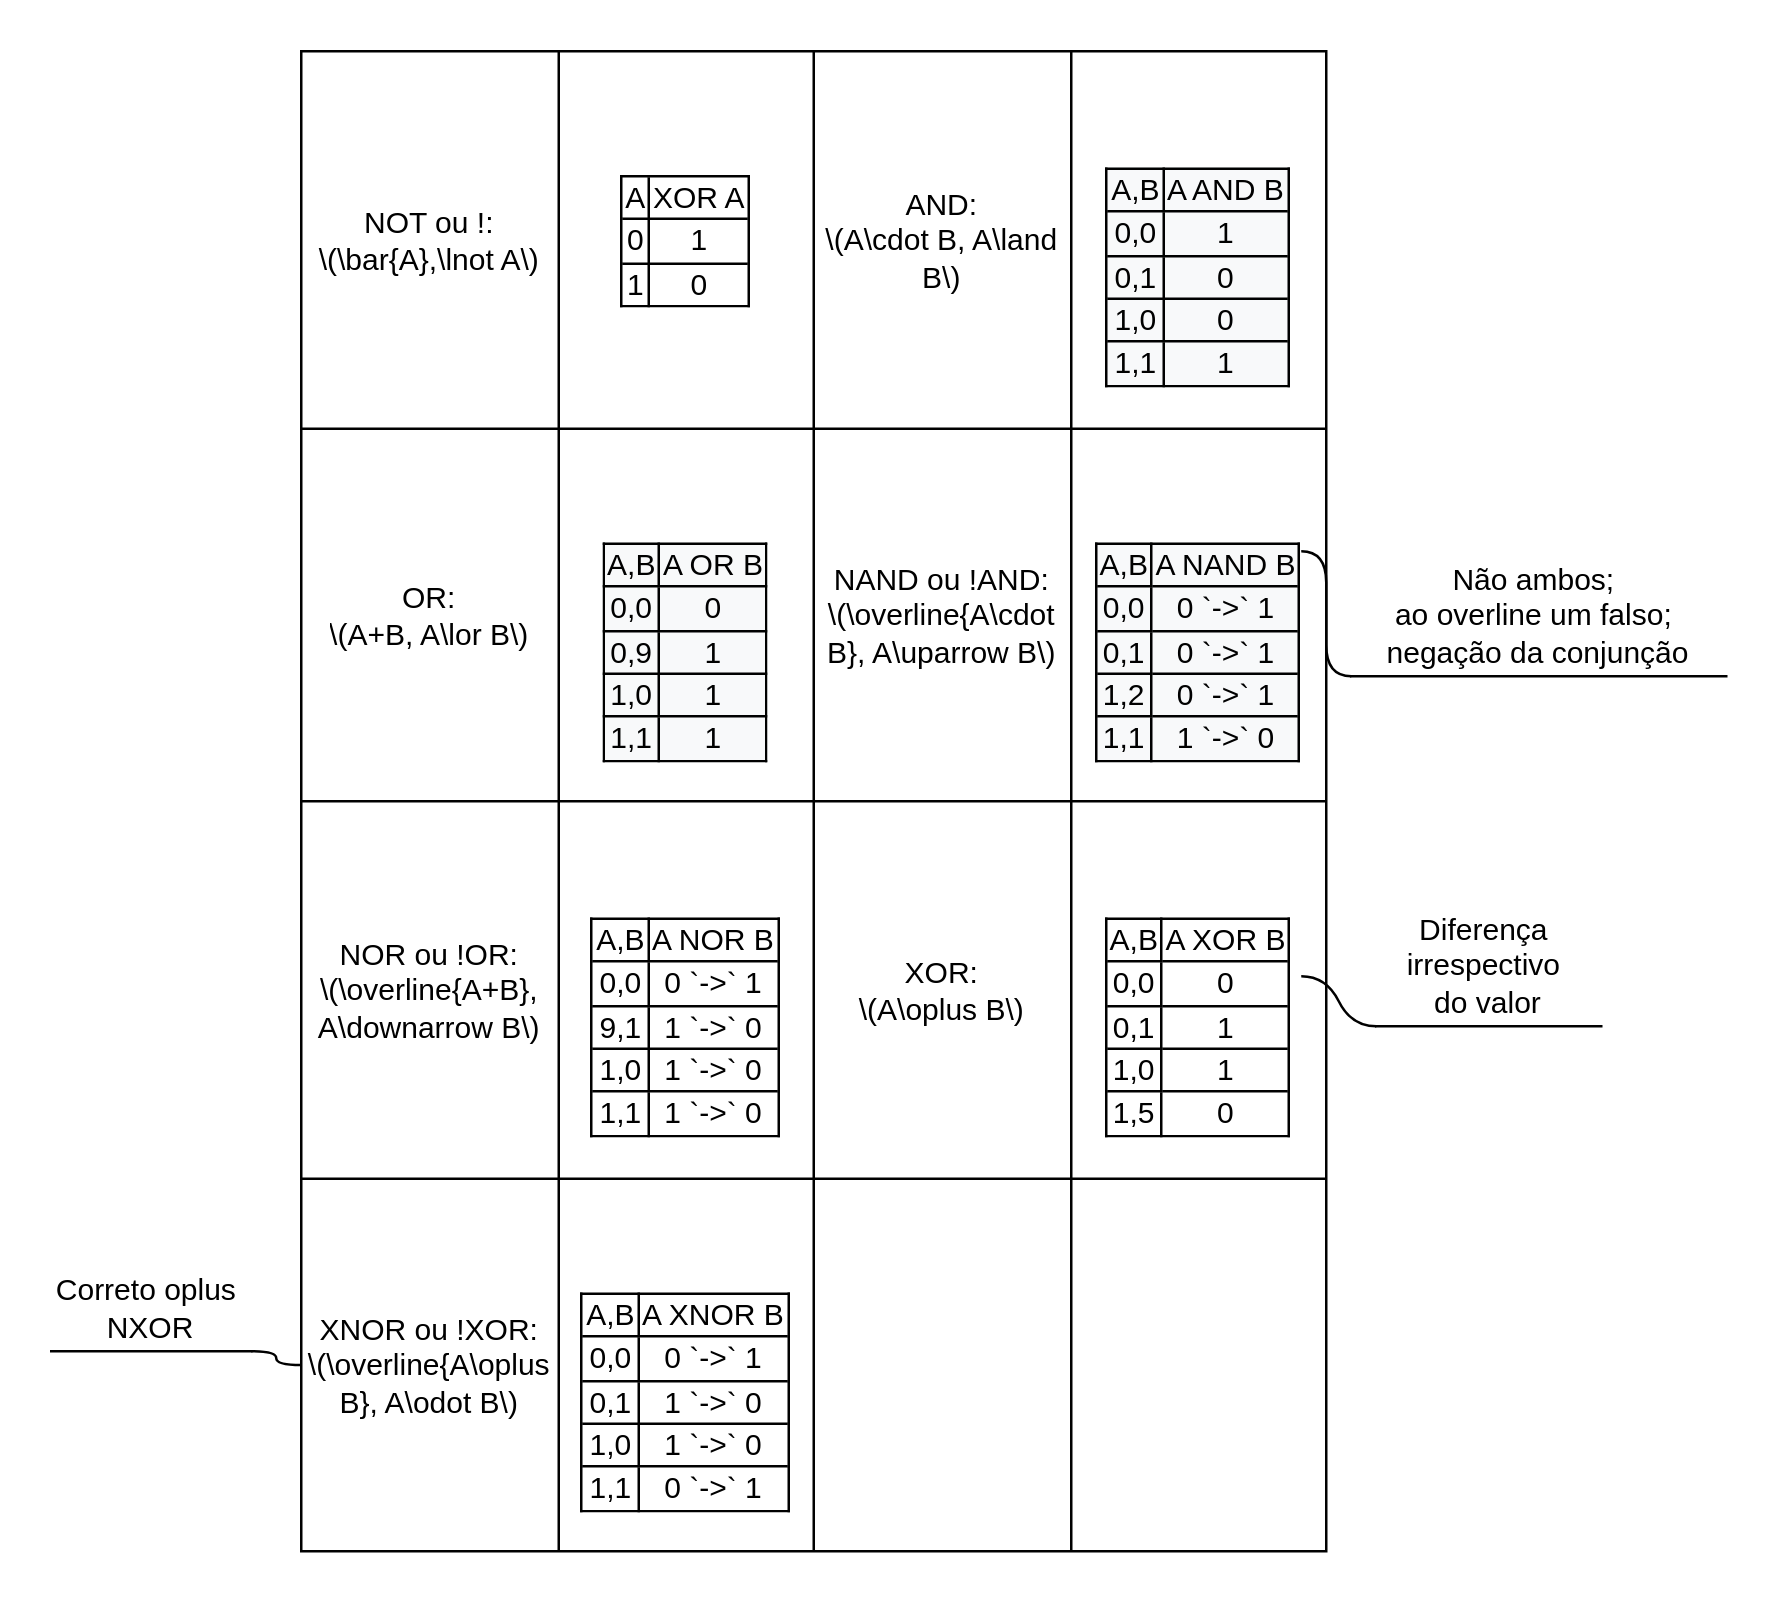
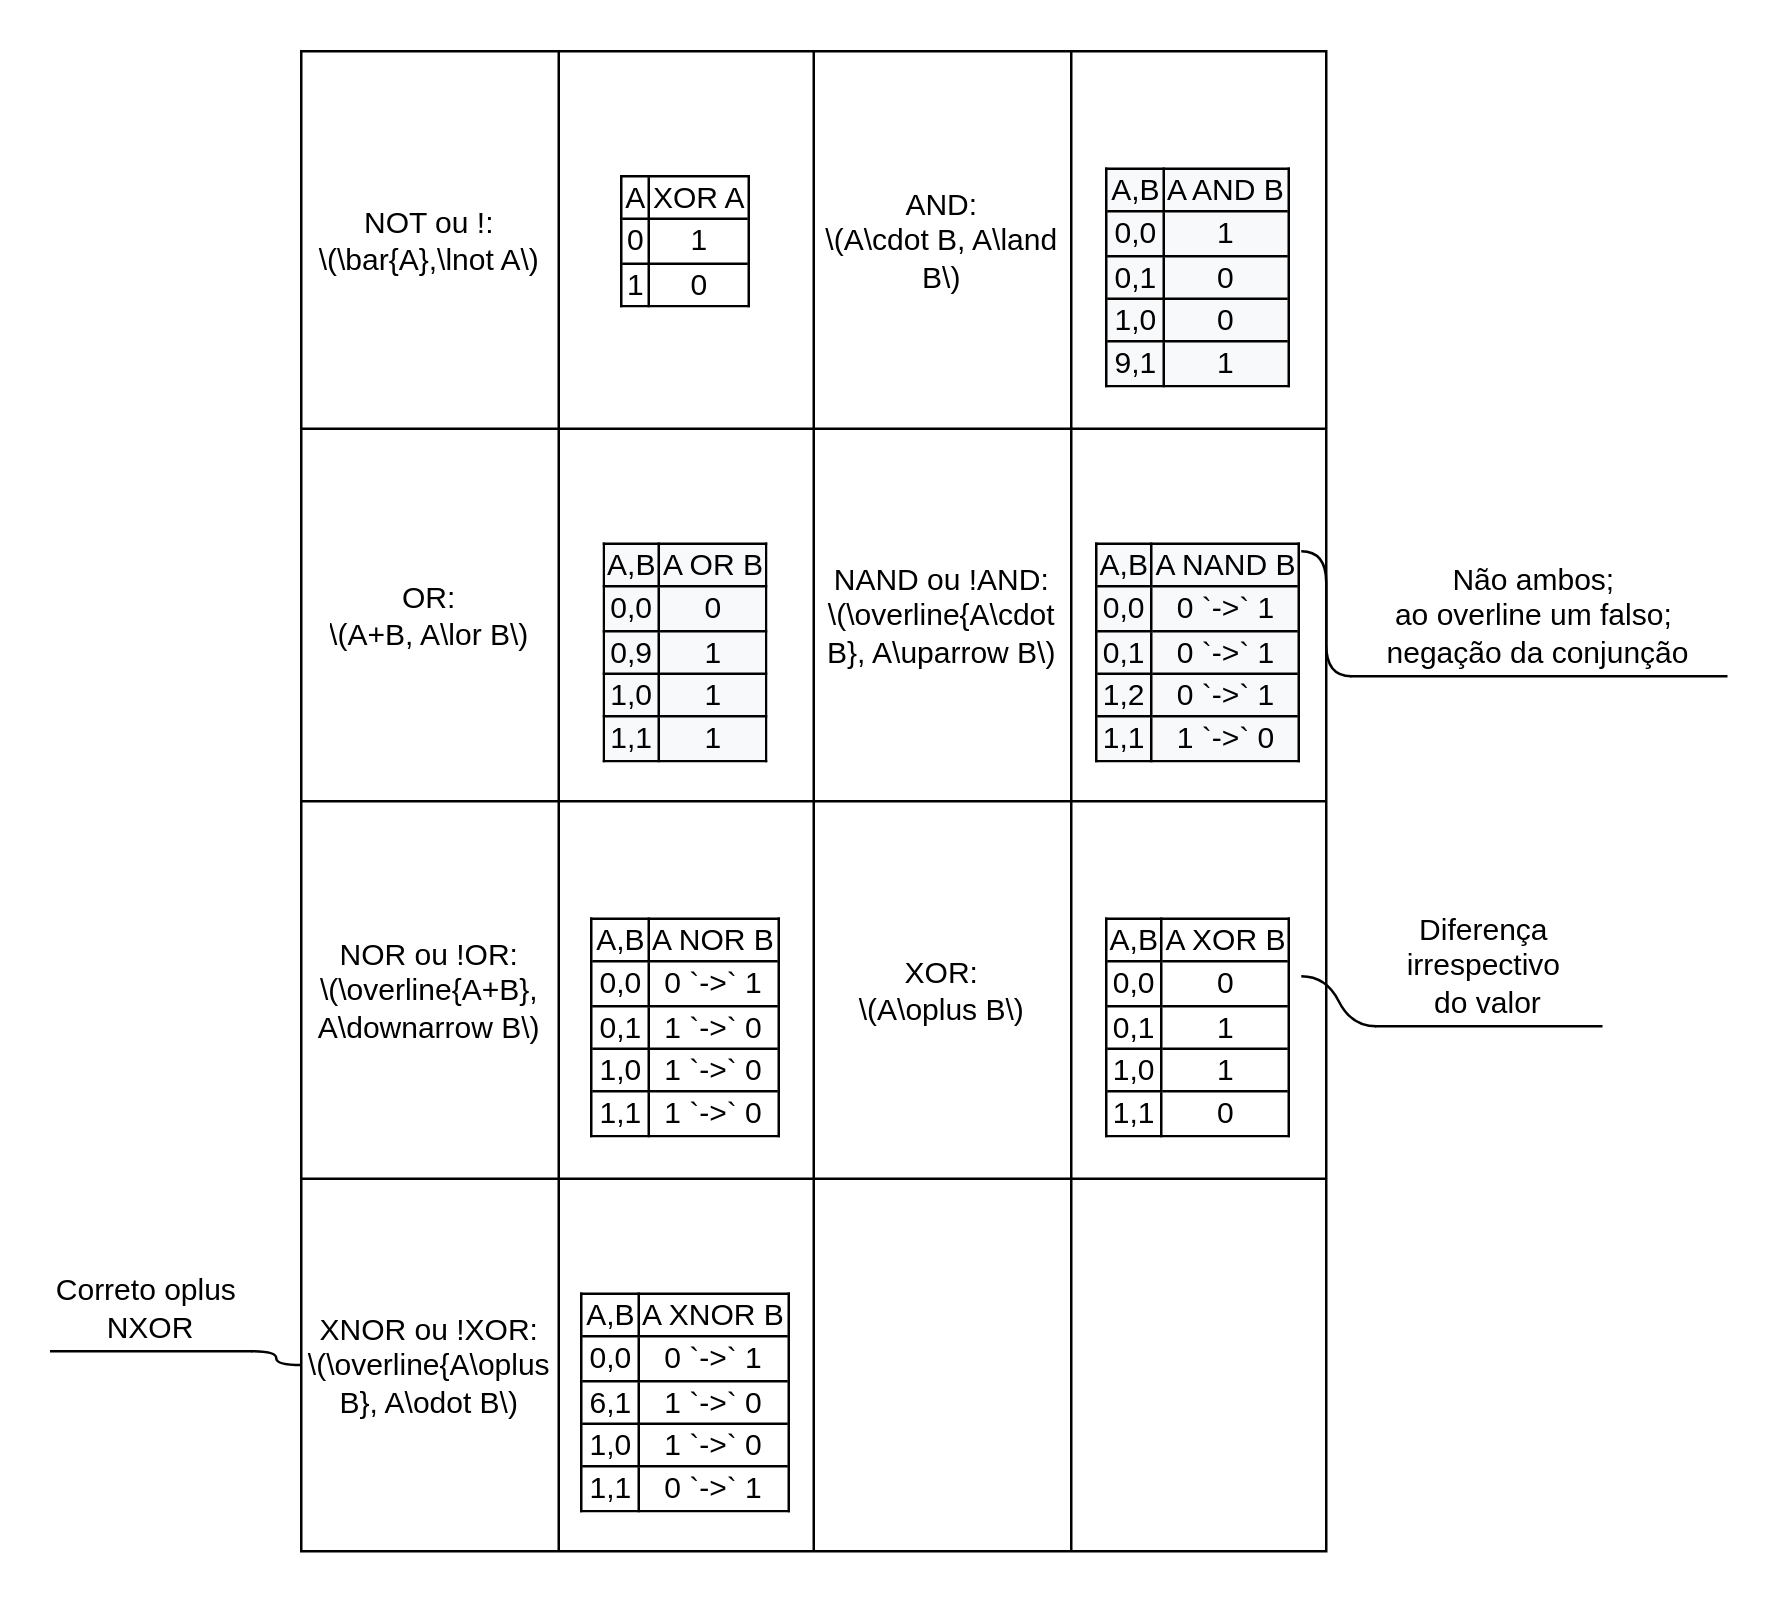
- <mxCell id="7" value="&lt;br&gt;&lt;br&gt;&lt;table border=&quot;1&quot; style=&quot;color: rgb(0 , 0 , 0) ; font-family: &amp;#34;helvetica&amp;#34; ; font-size: 12px ; font-style: normal ; font-weight: 400 ; letter-spacing: normal ; text-align: center ; text-indent: 0px ; text-transform: none ; word-spacing: 0px ; background-color: rgb(248 , 249 , 250) ; border: 1px solid rgb(0 , 0 , 0) ; border-collapse: collapse&quot;&gt;&lt;tbody&gt;&lt;tr&gt;&lt;td&gt;A,B&lt;/td&gt;&lt;td&gt;A AND B&lt;/td&gt;&lt;/tr&gt;&lt;tr&gt;&lt;td&gt;0,0&lt;/td&gt;&lt;td&gt;1&lt;/td&gt;&lt;/tr&gt;&lt;tr&gt;&lt;td&gt;0,1&lt;/td&gt;&lt;td&gt;0&lt;/td&gt;&lt;/tr&gt;&lt;tr&gt;&lt;td&gt;1,0&lt;/td&gt;&lt;td&gt;0&lt;/td&gt;&lt;/tr&gt;&lt;tr&gt;&lt;td&gt;1,1&lt;/td&gt;&lt;td&gt;1&lt;/td&gt;&lt;/tr&gt;&lt;/tbody&gt;&lt;/table&gt;" style="shape=partialRectangle;html=1;whiteSpace=wrap;connectable=0;overflow=hidden;fillColor=none;top=0;left=0;bottom=0;right=0;" vertex="1" parent="3"><mxGeometry x="308" width="102" height="151" as="geometry" /></mxCell>
+ <mxCell id="7" value="&lt;br&gt;&lt;br&gt;&lt;table border=&quot;1&quot; style=&quot;color: rgb(0 , 0 , 0) ; font-family: &amp;#34;helvetica&amp;#34; ; font-size: 12px ; font-style: normal ; font-weight: 400 ; letter-spacing: normal ; text-align: center ; text-indent: 0px ; text-transform: none ; word-spacing: 0px ; background-color: rgb(248 , 249 , 250) ; border: 1px solid rgb(0 , 0 , 0) ; border-collapse: collapse&quot;&gt;&lt;tbody&gt;&lt;tr&gt;&lt;td&gt;A,B&lt;/td&gt;&lt;td&gt;A AND B&lt;/td&gt;&lt;/tr&gt;&lt;tr&gt;&lt;td&gt;0,0&lt;/td&gt;&lt;td&gt;1&lt;/td&gt;&lt;/tr&gt;&lt;tr&gt;&lt;td&gt;0,1&lt;/td&gt;&lt;td&gt;0&lt;/td&gt;&lt;/tr&gt;&lt;tr&gt;&lt;td&gt;1,0&lt;/td&gt;&lt;td&gt;0&lt;/td&gt;&lt;/tr&gt;&lt;tr&gt;&lt;td&gt;9,1&lt;/td&gt;&lt;td&gt;1&lt;/td&gt;&lt;/tr&gt;&lt;/tbody&gt;&lt;/table&gt;" style="shape=partialRectangle;html=1;whiteSpace=wrap;connectable=0;overflow=hidden;fillColor=none;top=0;left=0;bottom=0;right=0;" vertex="1" parent="3"><mxGeometry x="308" width="102" height="151" as="geometry" /></mxCell>
- <mxCell id="15" value="&lt;br&gt;&lt;br&gt;&lt;table border=&quot;1&quot; style=&quot;font-family: &amp;#34;helvetica&amp;#34; ; border: 1px solid rgb(0 , 0 , 0) ; border-collapse: collapse&quot;&gt;&lt;tbody&gt;&lt;tr&gt;&lt;td&gt;A,B&lt;/td&gt;&lt;td&gt;A NOR B&lt;br&gt;&lt;/td&gt;&lt;/tr&gt;&lt;tr&gt;&lt;td&gt;0,0&lt;/td&gt;&lt;td&gt;0 `-&amp;gt;` 1&lt;/td&gt;&lt;/tr&gt;&lt;tr&gt;&lt;td&gt;9,1&lt;/td&gt;&lt;td&gt;1 `-&amp;gt;` 0&lt;br&gt;&lt;/td&gt;&lt;/tr&gt;&lt;tr&gt;&lt;td&gt;1,0&lt;/td&gt;&lt;td&gt;1 `-&amp;gt;` 0&lt;br&gt;&lt;/td&gt;&lt;/tr&gt;&lt;tr&gt;&lt;td&gt;1,1&lt;/td&gt;&lt;td&gt;1 `-&amp;gt;` 0&lt;br&gt;&lt;/td&gt;&lt;/tr&gt;&lt;/tbody&gt;&lt;/table&gt;" style="shape=partialRectangle;html=1;whiteSpace=wrap;connectable=0;overflow=hidden;fillColor=none;top=0;left=0;bottom=0;right=0;" vertex="1" parent="13"><mxGeometry x="103" width="102" height="151" as="geometry" /></mxCell>
+ <mxCell id="15" value="&lt;br&gt;&lt;br&gt;&lt;table border=&quot;1&quot; style=&quot;font-family: &amp;#34;helvetica&amp;#34; ; border: 1px solid rgb(0 , 0 , 0) ; border-collapse: collapse&quot;&gt;&lt;tbody&gt;&lt;tr&gt;&lt;td&gt;A,B&lt;/td&gt;&lt;td&gt;A NOR B&lt;br&gt;&lt;/td&gt;&lt;/tr&gt;&lt;tr&gt;&lt;td&gt;0,0&lt;/td&gt;&lt;td&gt;0 `-&amp;gt;` 1&lt;/td&gt;&lt;/tr&gt;&lt;tr&gt;&lt;td&gt;0,1&lt;/td&gt;&lt;td&gt;1 `-&amp;gt;` 0&lt;br&gt;&lt;/td&gt;&lt;/tr&gt;&lt;tr&gt;&lt;td&gt;1,0&lt;/td&gt;&lt;td&gt;1 `-&amp;gt;` 0&lt;br&gt;&lt;/td&gt;&lt;/tr&gt;&lt;tr&gt;&lt;td&gt;1,1&lt;/td&gt;&lt;td&gt;1 `-&amp;gt;` 0&lt;br&gt;&lt;/td&gt;&lt;/tr&gt;&lt;/tbody&gt;&lt;/table&gt;" style="shape=partialRectangle;html=1;whiteSpace=wrap;connectable=0;overflow=hidden;fillColor=none;top=0;left=0;bottom=0;right=0;" vertex="1" parent="13"><mxGeometry x="103" width="102" height="151" as="geometry" /></mxCell>
- <mxCell id="17" value="&lt;br&gt;&lt;br&gt;&lt;table border=&quot;1&quot; style=&quot;font-family: &amp;#34;helvetica&amp;#34; ; border: 1px solid rgb(0 , 0 , 0) ; border-collapse: collapse&quot;&gt;&lt;tbody&gt;&lt;tr&gt;&lt;td&gt;A,B&lt;/td&gt;&lt;td&gt;A XOR B&lt;/td&gt;&lt;/tr&gt;&lt;tr&gt;&lt;td&gt;0,0&lt;/td&gt;&lt;td&gt;0&lt;/td&gt;&lt;/tr&gt;&lt;tr&gt;&lt;td&gt;0,1&lt;/td&gt;&lt;td&gt;1&lt;/td&gt;&lt;/tr&gt;&lt;tr&gt;&lt;td&gt;1,0&lt;/td&gt;&lt;td&gt;1&lt;/td&gt;&lt;/tr&gt;&lt;tr&gt;&lt;td&gt;1,5&lt;/td&gt;&lt;td&gt;0&lt;/td&gt;&lt;/tr&gt;&lt;/tbody&gt;&lt;/table&gt;" style="shape=partialRectangle;html=1;whiteSpace=wrap;connectable=0;overflow=hidden;fillColor=none;top=0;left=0;bottom=0;right=0;" vertex="1" parent="13"><mxGeometry x="308" width="102" height="151" as="geometry" /></mxCell>
+ <mxCell id="17" value="&lt;br&gt;&lt;br&gt;&lt;table border=&quot;1&quot; style=&quot;font-family: &amp;#34;helvetica&amp;#34; ; border: 1px solid rgb(0 , 0 , 0) ; border-collapse: collapse&quot;&gt;&lt;tbody&gt;&lt;tr&gt;&lt;td&gt;A,B&lt;/td&gt;&lt;td&gt;A XOR B&lt;/td&gt;&lt;/tr&gt;&lt;tr&gt;&lt;td&gt;0,0&lt;/td&gt;&lt;td&gt;0&lt;/td&gt;&lt;/tr&gt;&lt;tr&gt;&lt;td&gt;0,1&lt;/td&gt;&lt;td&gt;1&lt;/td&gt;&lt;/tr&gt;&lt;tr&gt;&lt;td&gt;1,0&lt;/td&gt;&lt;td&gt;1&lt;/td&gt;&lt;/tr&gt;&lt;tr&gt;&lt;td&gt;1,1&lt;/td&gt;&lt;td&gt;0&lt;/td&gt;&lt;/tr&gt;&lt;/tbody&gt;&lt;/table&gt;" style="shape=partialRectangle;html=1;whiteSpace=wrap;connectable=0;overflow=hidden;fillColor=none;top=0;left=0;bottom=0;right=0;" vertex="1" parent="13"><mxGeometry x="308" width="102" height="151" as="geometry" /></mxCell>
- <mxCell id="20" value="&lt;br&gt;&lt;br&gt;&lt;table border=&quot;1&quot; style=&quot;font-family: &amp;#34;helvetica&amp;#34; ; border: 1px solid rgb(0 , 0 , 0) ; border-collapse: collapse&quot;&gt;&lt;tbody&gt;&lt;tr&gt;&lt;td&gt;A,B&lt;/td&gt;&lt;td&gt;A XNOR B&lt;br&gt;&lt;/td&gt;&lt;/tr&gt;&lt;tr&gt;&lt;td&gt;0,0&lt;/td&gt;&lt;td&gt;0 `-&amp;gt;` 1&lt;/td&gt;&lt;/tr&gt;&lt;tr&gt;&lt;td&gt;0,1&lt;/td&gt;&lt;td&gt;1 `-&amp;gt;` 0&lt;br&gt;&lt;/td&gt;&lt;/tr&gt;&lt;tr&gt;&lt;td&gt;1,0&lt;/td&gt;&lt;td&gt;1 `-&amp;gt;` 0&lt;br&gt;&lt;/td&gt;&lt;/tr&gt;&lt;tr&gt;&lt;td&gt;1,1&lt;/td&gt;&lt;td&gt;0 `-&amp;gt;` 1&lt;br&gt;&lt;/td&gt;&lt;/tr&gt;&lt;/tbody&gt;&lt;/table&gt;" style="shape=partialRectangle;html=1;whiteSpace=wrap;connectable=0;overflow=hidden;fillColor=none;top=0;left=0;bottom=0;right=0;" vertex="1" parent="18"><mxGeometry x="103" width="102" height="149" as="geometry" /></mxCell>
+ <mxCell id="20" value="&lt;br&gt;&lt;br&gt;&lt;table border=&quot;1&quot; style=&quot;font-family: &amp;#34;helvetica&amp;#34; ; border: 1px solid rgb(0 , 0 , 0) ; border-collapse: collapse&quot;&gt;&lt;tbody&gt;&lt;tr&gt;&lt;td&gt;A,B&lt;/td&gt;&lt;td&gt;A XNOR B&lt;br&gt;&lt;/td&gt;&lt;/tr&gt;&lt;tr&gt;&lt;td&gt;0,0&lt;/td&gt;&lt;td&gt;0 `-&amp;gt;` 1&lt;/td&gt;&lt;/tr&gt;&lt;tr&gt;&lt;td&gt;6,1&lt;/td&gt;&lt;td&gt;1 `-&amp;gt;` 0&lt;br&gt;&lt;/td&gt;&lt;/tr&gt;&lt;tr&gt;&lt;td&gt;1,0&lt;/td&gt;&lt;td&gt;1 `-&amp;gt;` 0&lt;br&gt;&lt;/td&gt;&lt;/tr&gt;&lt;tr&gt;&lt;td&gt;1,1&lt;/td&gt;&lt;td&gt;0 `-&amp;gt;` 1&lt;br&gt;&lt;/td&gt;&lt;/tr&gt;&lt;/tbody&gt;&lt;/table&gt;" style="shape=partialRectangle;html=1;whiteSpace=wrap;connectable=0;overflow=hidden;fillColor=none;top=0;left=0;bottom=0;right=0;" vertex="1" parent="18"><mxGeometry x="103" width="102" height="149" as="geometry" /></mxCell>
